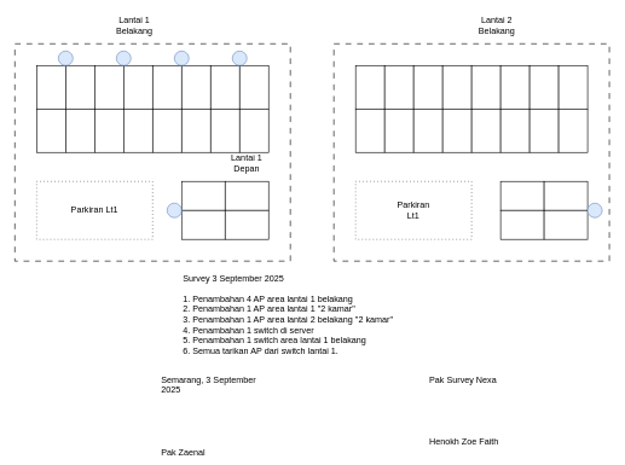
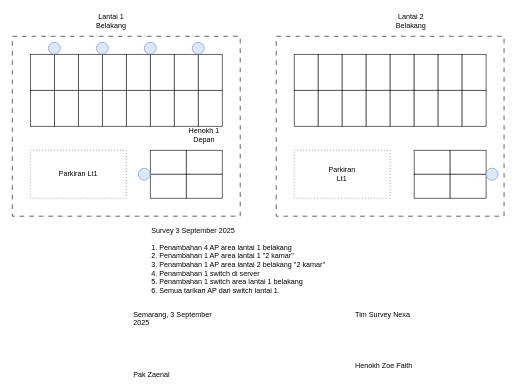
- <mxCell id="21" value="Lantai 1 Depan" style="text;html=1;align=center;verticalAlign=middle;whiteSpace=wrap;rounded=0;" parent="1" vertex="1"><mxGeometry x="310" y="210" width="60" height="30" as="geometry" /></mxCell>
+ <mxCell id="21" value="Henokh 1 Depan" style="text;html=1;align=center;verticalAlign=middle;whiteSpace=wrap;rounded=0;" parent="1" vertex="1"><mxGeometry x="310" y="210" width="60" height="30" as="geometry" /></mxCell>
- <mxCell id="56" value="Pak Survey Nexa&lt;div&gt;&lt;br&gt;&lt;/div&gt;&lt;div&gt;&lt;br&gt;&lt;/div&gt;&lt;div&gt;&lt;br&gt;&lt;/div&gt;&lt;div&gt;&lt;br&gt;&lt;/div&gt;&lt;div&gt;&lt;br&gt;&lt;/div&gt;&lt;div&gt;Henokh Zoe Faith&lt;/div&gt;" style="text;html=1;align=left;verticalAlign=top;whiteSpace=wrap;rounded=0;fontFamily=Helvetica;fontSize=12;fontColor=default;" parent="1" vertex="1"><mxGeometry x="590" y="510" width="120" height="110" as="geometry" /></mxCell>
+ <mxCell id="56" value="Tim Survey Nexa&lt;div&gt;&lt;br&gt;&lt;/div&gt;&lt;div&gt;&lt;br&gt;&lt;/div&gt;&lt;div&gt;&lt;br&gt;&lt;/div&gt;&lt;div&gt;&lt;br&gt;&lt;/div&gt;&lt;div&gt;&lt;br&gt;&lt;/div&gt;&lt;div&gt;Henokh Zoe Faith&lt;/div&gt;" style="text;html=1;align=left;verticalAlign=top;whiteSpace=wrap;rounded=0;fontFamily=Helvetica;fontSize=12;fontColor=default;" parent="1" vertex="1"><mxGeometry x="590" y="510" width="120" height="110" as="geometry" /></mxCell>
